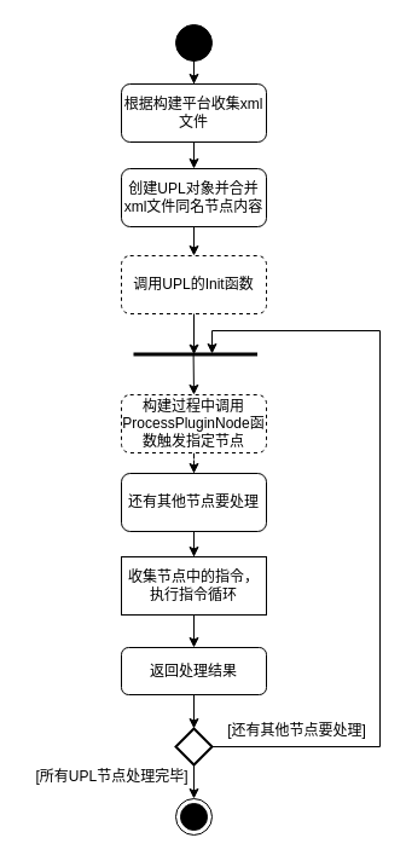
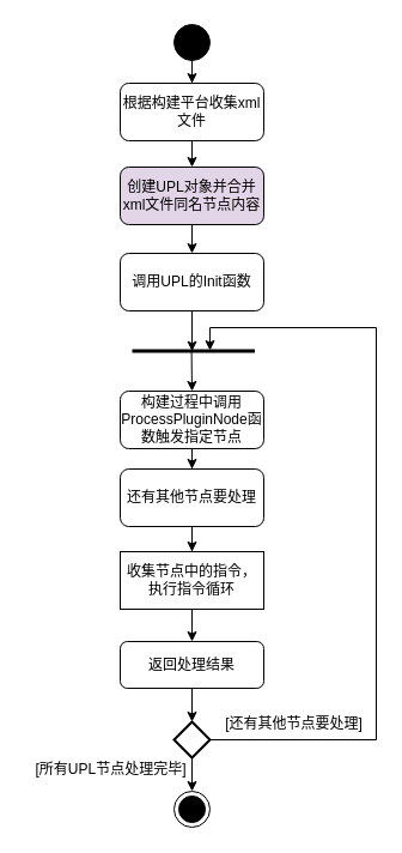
- <mxCell id="6" value="创建UPL对象并合并xml文件同名节点内容" style="whiteSpace=wrap;html=1;rounded=1;" parent="1" vertex="1"><mxGeometry x="100" y="139" width="120" height="48" as="geometry" /></mxCell>
+ <mxCell id="6" value="创建UPL对象并合并xml文件同名节点内容" style="whiteSpace=wrap;html=1;rounded=1;fillColor=#e1d5e7;" parent="1" vertex="1"><mxGeometry x="100" y="139" width="120" height="48" as="geometry" /></mxCell>
- <mxCell id="9" value="调用UPL的Init函数" style="whiteSpace=wrap;html=1;rounded=1;dashed=1;" parent="1" vertex="1"><mxGeometry x="100" y="211" width="120" height="48" as="geometry" /></mxCell>
+ <mxCell id="9" value="调用UPL的Init函数" style="whiteSpace=wrap;html=1;rounded=1;" parent="1" vertex="1"><mxGeometry x="100" y="211" width="120" height="48" as="geometry" /></mxCell>
- <mxCell id="11" value="构建过程中调用ProcessPluginNode函数触发指定节点" style="whiteSpace=wrap;html=1;rounded=1;dashed=1;" parent="1" vertex="1"><mxGeometry x="100" y="326" width="120" height="48" as="geometry" /></mxCell>
+ <mxCell id="11" value="构建过程中调用ProcessPluginNode函数触发指定节点" style="whiteSpace=wrap;html=1;rounded=1;" parent="1" vertex="1"><mxGeometry x="100" y="326" width="120" height="48" as="geometry" /></mxCell>
- <mxCell id="10" value="" style="edgeStyle=orthogonalEdgeStyle;rounded=0;orthogonalLoop=1;jettySize=auto;html=1;dashed=1;" parent="1" source="11" target="13" edge="1"><mxGeometry relative="1" as="geometry" /></mxCell>
+ <mxCell id="10" value="" style="edgeStyle=orthogonalEdgeStyle;rounded=0;orthogonalLoop=1;jettySize=auto;html=1;" parent="1" source="11" target="13" edge="1"><mxGeometry relative="1" as="geometry" /></mxCell>
